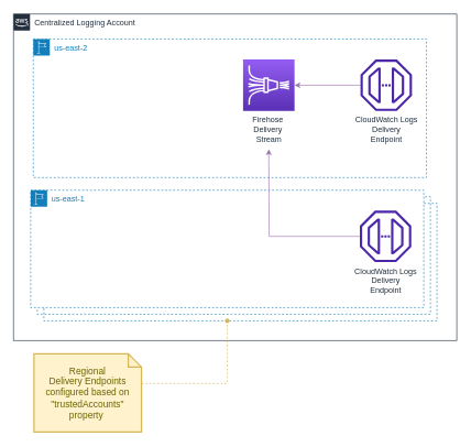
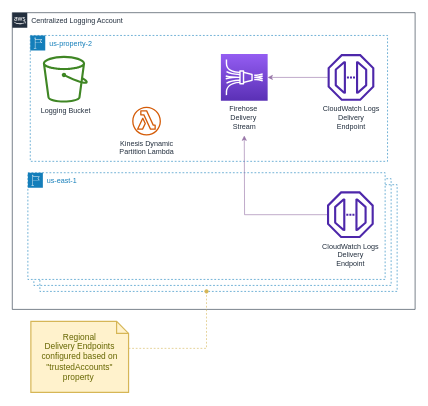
- <mxCell id="5" value="us-east-2" style="points=[[0,0],[0.25,0],[0.5,0],[0.75,0],[1,0],[1,0.25],[1,0.5],[1,0.75],[1,1],[0.75,1],[0.5,1],[0.25,1],[0,1],[0,0.75],[0,0.5],[0,0.25]];outlineConnect=0;gradientColor=none;html=1;whiteSpace=wrap;fontSize=12;fontStyle=0;container=1;pointerEvents=0;collapsible=0;recursiveResize=0;shape=mxgraph.aws4.group;grIcon=mxgraph.aws4.group_region;strokeColor=#147EBA;fillColor=none;verticalAlign=top;align=left;spacingLeft=30;fontColor=#147EBA;dashed=1;" vertex="1" parent="4"><mxGeometry x="30" y="38" width="596" height="210" as="geometry" /></mxCell>
+ <mxCell id="5" value="us-property-2" style="points=[[0,0],[0.25,0],[0.5,0],[0.75,0],[1,0],[1,0.25],[1,0.5],[1,0.75],[1,1],[0.75,1],[0.5,1],[0.25,1],[0,1],[0,0.75],[0,0.5],[0,0.25]];outlineConnect=0;gradientColor=none;html=1;whiteSpace=wrap;fontSize=12;fontStyle=0;container=1;pointerEvents=0;collapsible=0;recursiveResize=0;shape=mxgraph.aws4.group;grIcon=mxgraph.aws4.group_region;strokeColor=#147EBA;fillColor=none;verticalAlign=top;align=left;spacingLeft=30;fontColor=#147EBA;dashed=1;" vertex="1" parent="4"><mxGeometry x="30" y="38" width="596" height="210" as="geometry" /></mxCell>
+ <mxCell id="7" value="Logging Bucket" style="sketch=0;outlineConnect=0;fontColor=#232F3E;gradientColor=none;fillColor=#3F8624;strokeColor=none;dashed=0;verticalLabelPosition=bottom;verticalAlign=top;align=center;html=1;fontSize=12;fontStyle=0;aspect=fixed;pointerEvents=1;shape=mxgraph.aws4.bucket;" vertex="1" parent="5"><mxGeometry x="21" y="34" width="75" height="78" as="geometry" /></mxCell>
+ <mxCell id="8" value="Kinesis Dynamic&lt;br&gt;Partition Lambda" style="sketch=0;outlineConnect=0;fontColor=#232F3E;gradientColor=none;fillColor=#D45B07;strokeColor=none;dashed=0;verticalLabelPosition=bottom;verticalAlign=top;align=center;html=1;fontSize=12;fontStyle=0;aspect=fixed;pointerEvents=1;shape=mxgraph.aws4.lambda_function;" vertex="1" parent="5"><mxGeometry x="170" y="119" width="48" height="48" as="geometry" /></mxCell>
